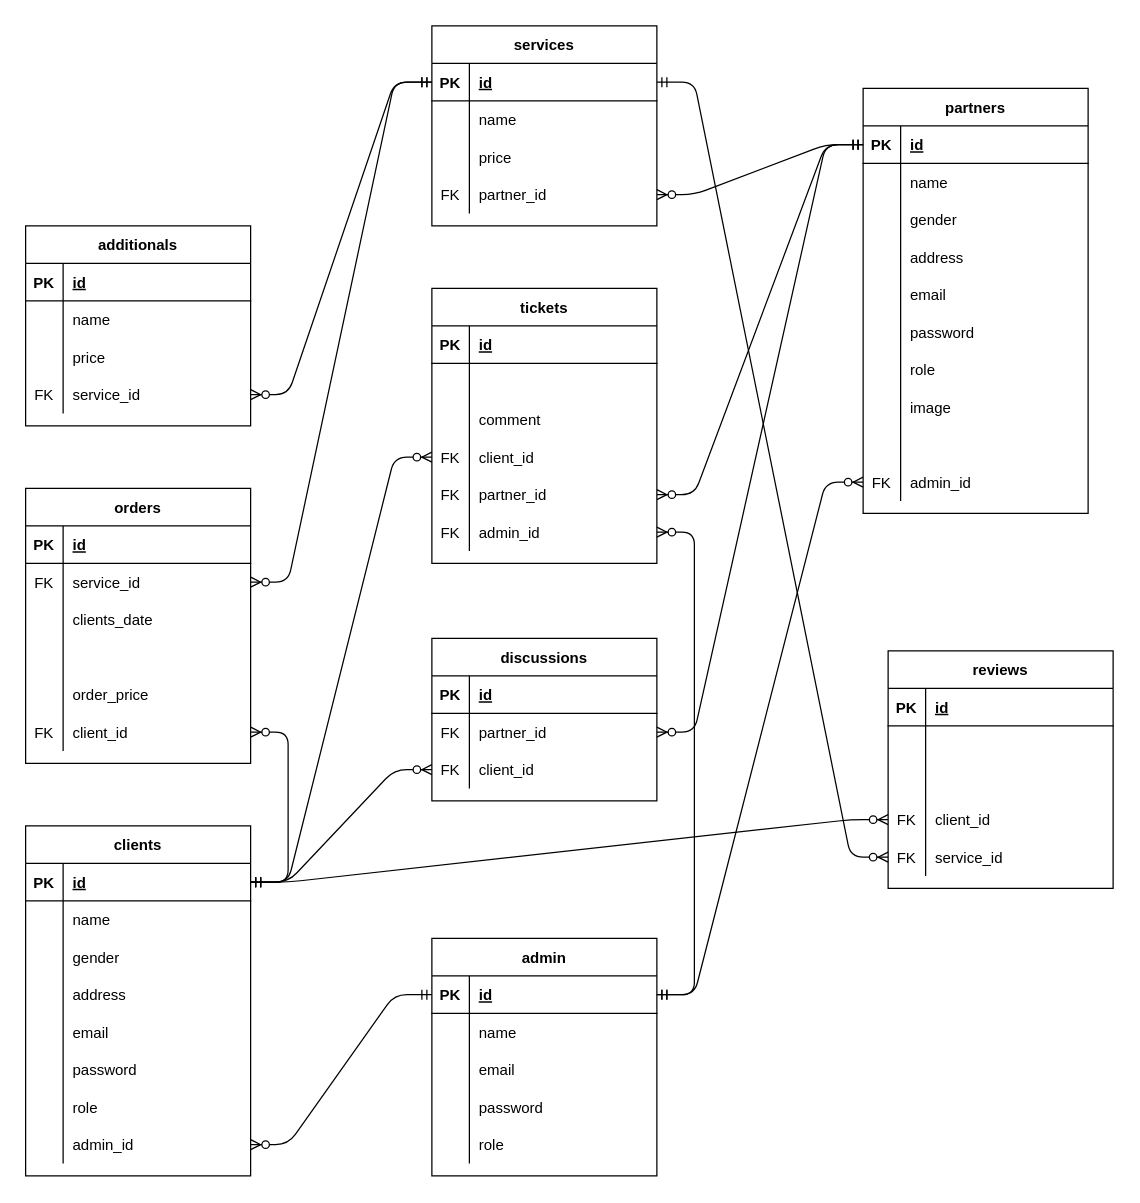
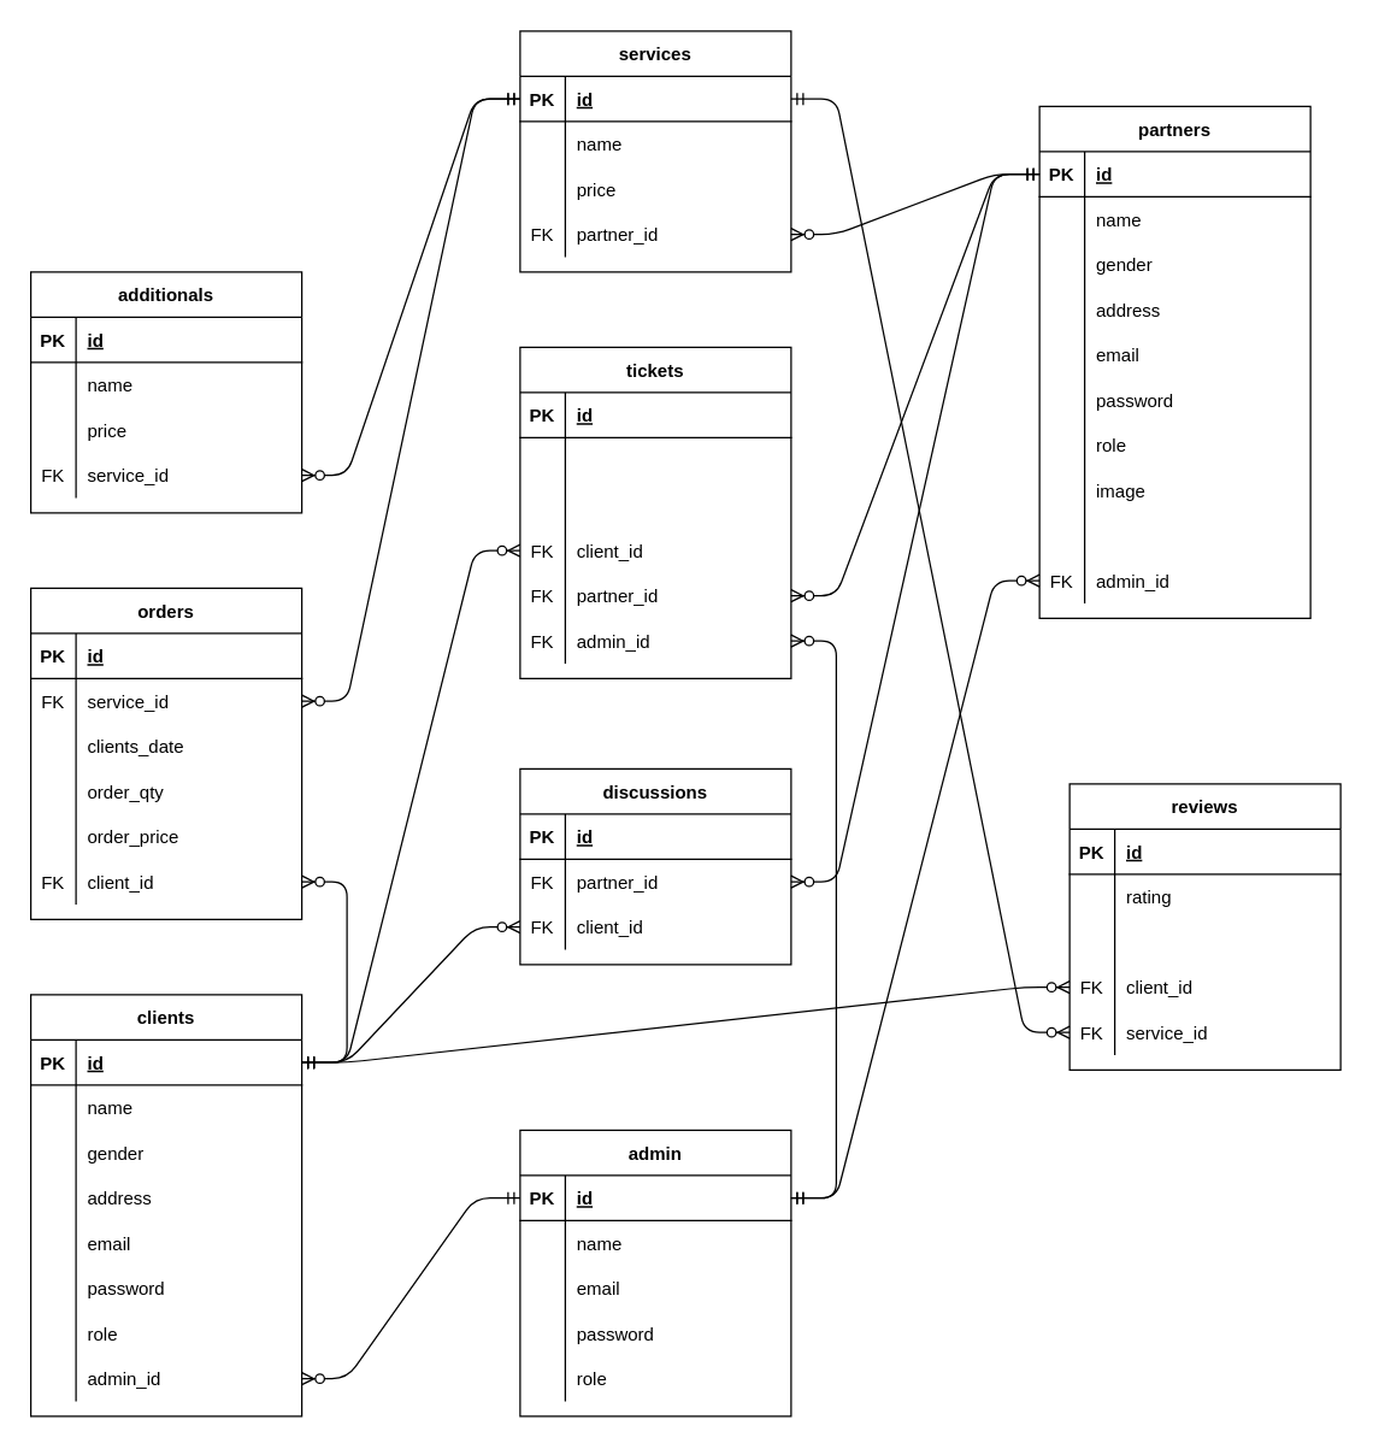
- <mxCell id="148" value="comment" style="shape=partialRectangle;connectable=0;fillColor=none;top=0;left=0;bottom=0;right=0;align=left;spacingLeft=6;overflow=hidden;" vertex="1" parent="146"><mxGeometry x="30" width="150" height="30" as="geometry" /></mxCell>
+ <mxCell id="113" value="order_qty" style="shape=partialRectangle;connectable=0;fillColor=none;top=0;left=0;bottom=0;right=0;align=left;spacingLeft=6;overflow=hidden;" vertex="1" parent="111"><mxGeometry x="30" width="150" height="30" as="geometry" /></mxCell>
+ <mxCell id="128" value="rating" style="shape=partialRectangle;connectable=0;fillColor=none;top=0;left=0;bottom=0;right=0;align=left;spacingLeft=6;overflow=hidden;" vertex="1" parent="126"><mxGeometry x="30" width="150" height="30" as="geometry" /></mxCell>
